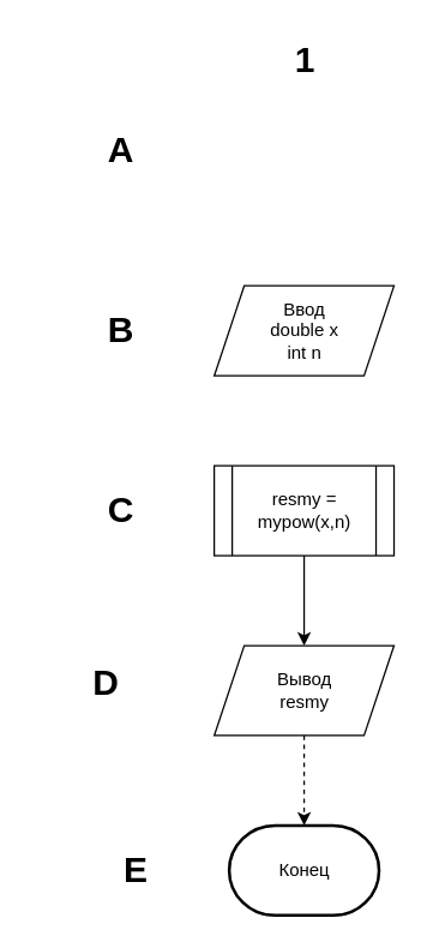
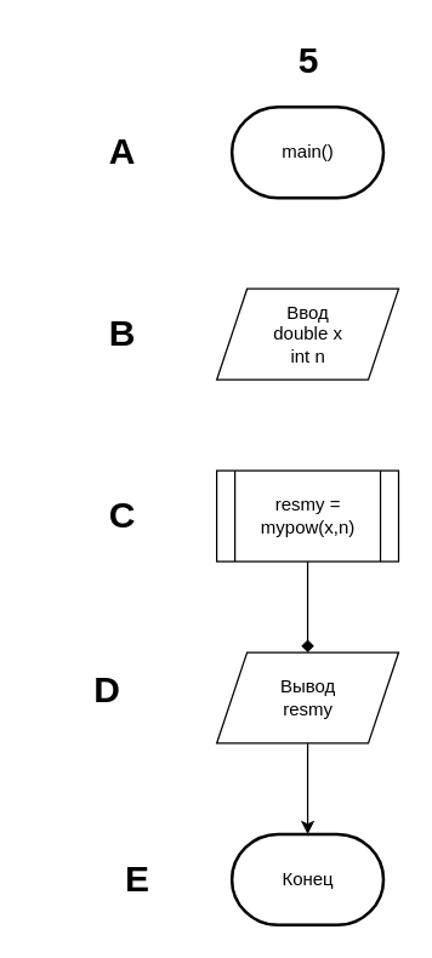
- <mxCell id="9" value="1" style="text;strokeColor=none;fillColor=none;html=1;fontSize=24;fontStyle=1;verticalAlign=middle;align=center;" vertex="1" parent="1"><mxGeometry x="152.5" width="100" height="40" as="geometry" y="20" /></mxCell>
+ <mxCell id="9" value="5" style="text;strokeColor=none;fillColor=none;html=1;fontSize=24;fontStyle=1;verticalAlign=middle;align=center;" vertex="1" parent="1"><mxGeometry x="152.5" width="100" height="40" as="geometry" y="20" /></mxCell>
+ <mxCell id="8" value="main()" style="strokeWidth=2;html=1;shape=mxgraph.flowchart.terminator;whiteSpace=wrap;" vertex="1" parent="1"><mxGeometry x="152.5" y="70" width="100" height="60" as="geometry" /></mxCell>
- <mxCell id="3" value="" style="edgeStyle=orthogonalEdgeStyle;rounded=0;orthogonalLoop=1;jettySize=auto;html=1;" edge="1" parent="1" source="4" target="6"><mxGeometry relative="1" as="geometry" /></mxCell>
+ <mxCell id="3" value="" style="edgeStyle=orthogonalEdgeStyle;rounded=0;orthogonalLoop=1;jettySize=auto;html=1;endArrow=diamond;" edge="1" parent="1" source="4" target="6"><mxGeometry relative="1" as="geometry" /></mxCell>
- <mxCell id="5" value="" style="edgeStyle=orthogonalEdgeStyle;rounded=0;orthogonalLoop=1;jettySize=auto;html=1;dashed=1;" edge="1" parent="1" source="6" target="7"><mxGeometry relative="1" as="geometry" /></mxCell>
+ <mxCell id="5" value="" style="edgeStyle=orthogonalEdgeStyle;rounded=0;orthogonalLoop=1;jettySize=auto;html=1;" edge="1" parent="1" source="6" target="7"><mxGeometry relative="1" as="geometry" /></mxCell>
